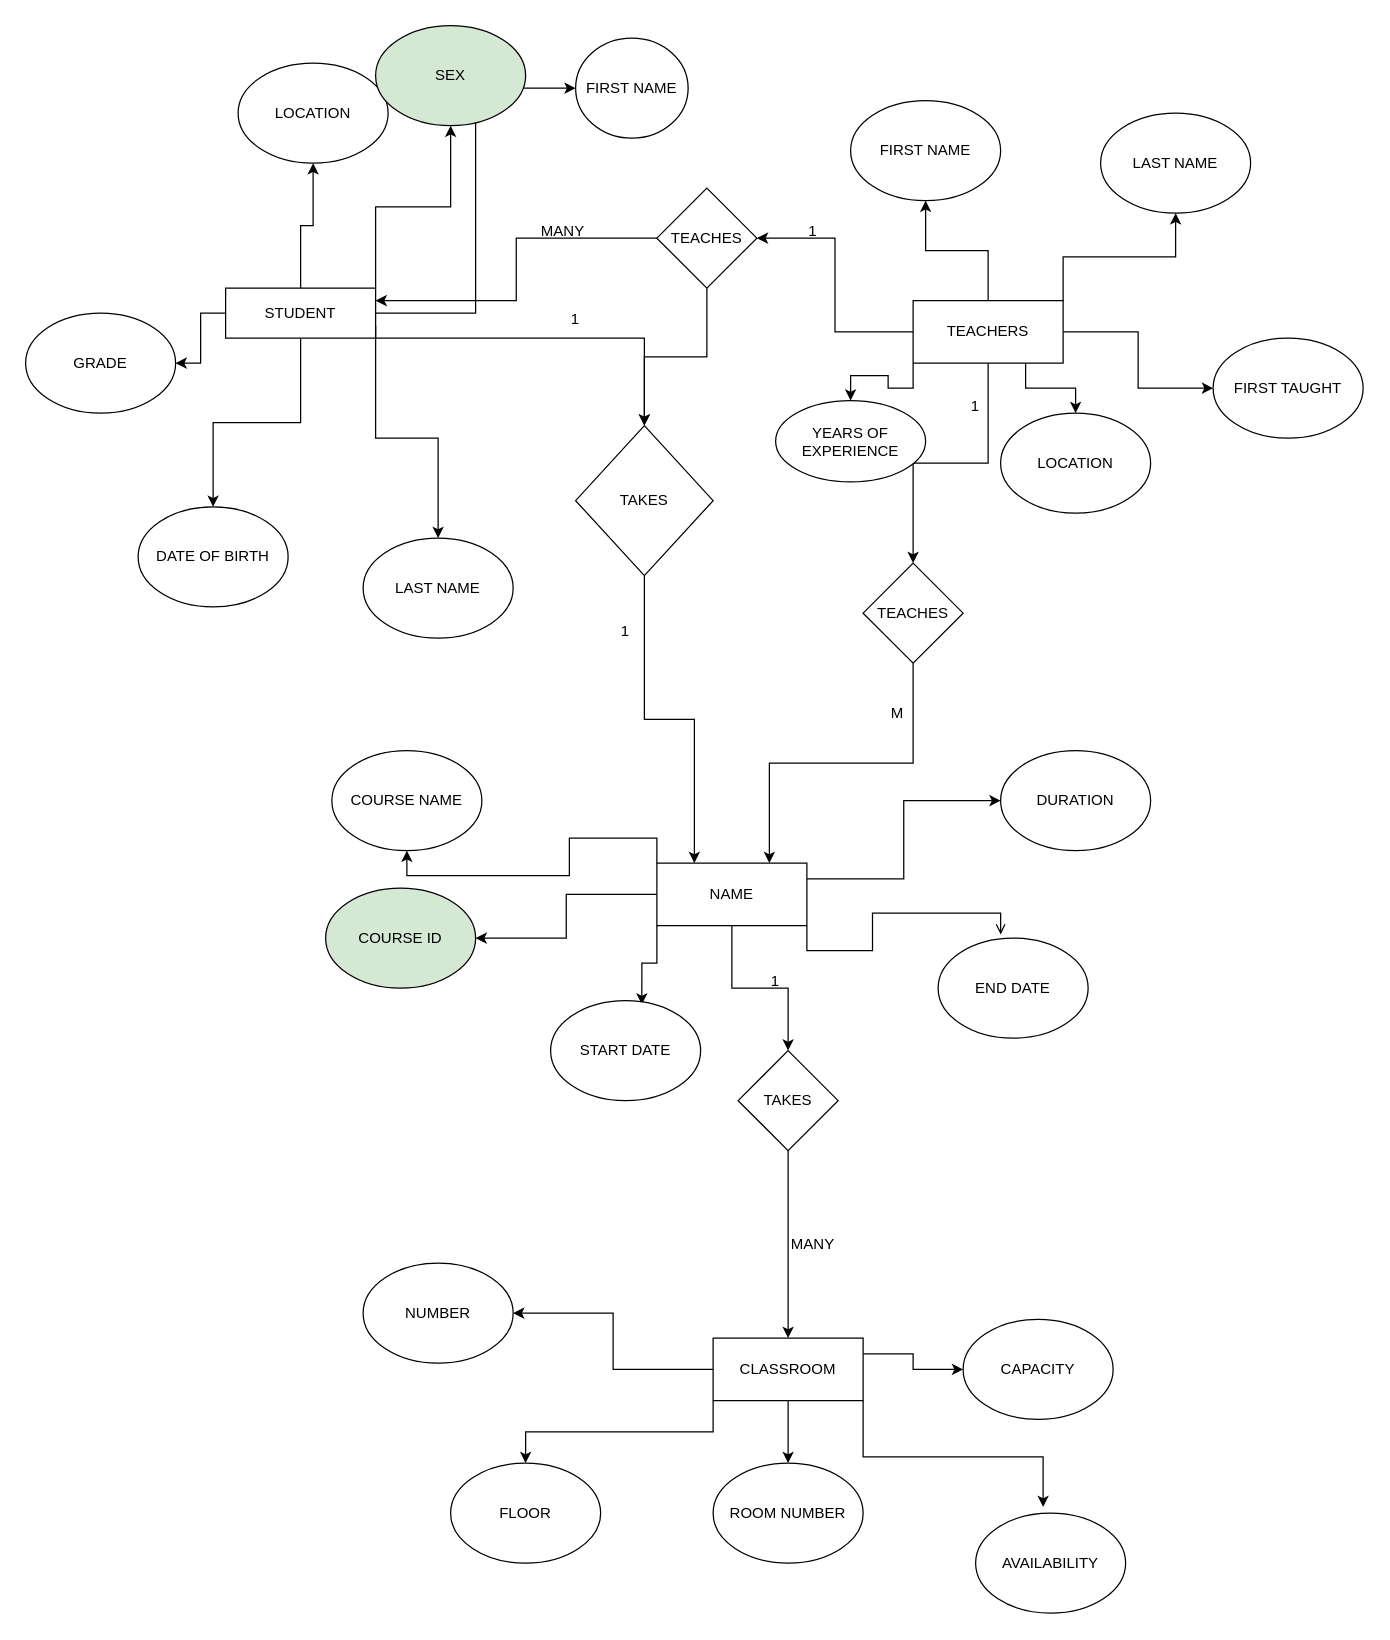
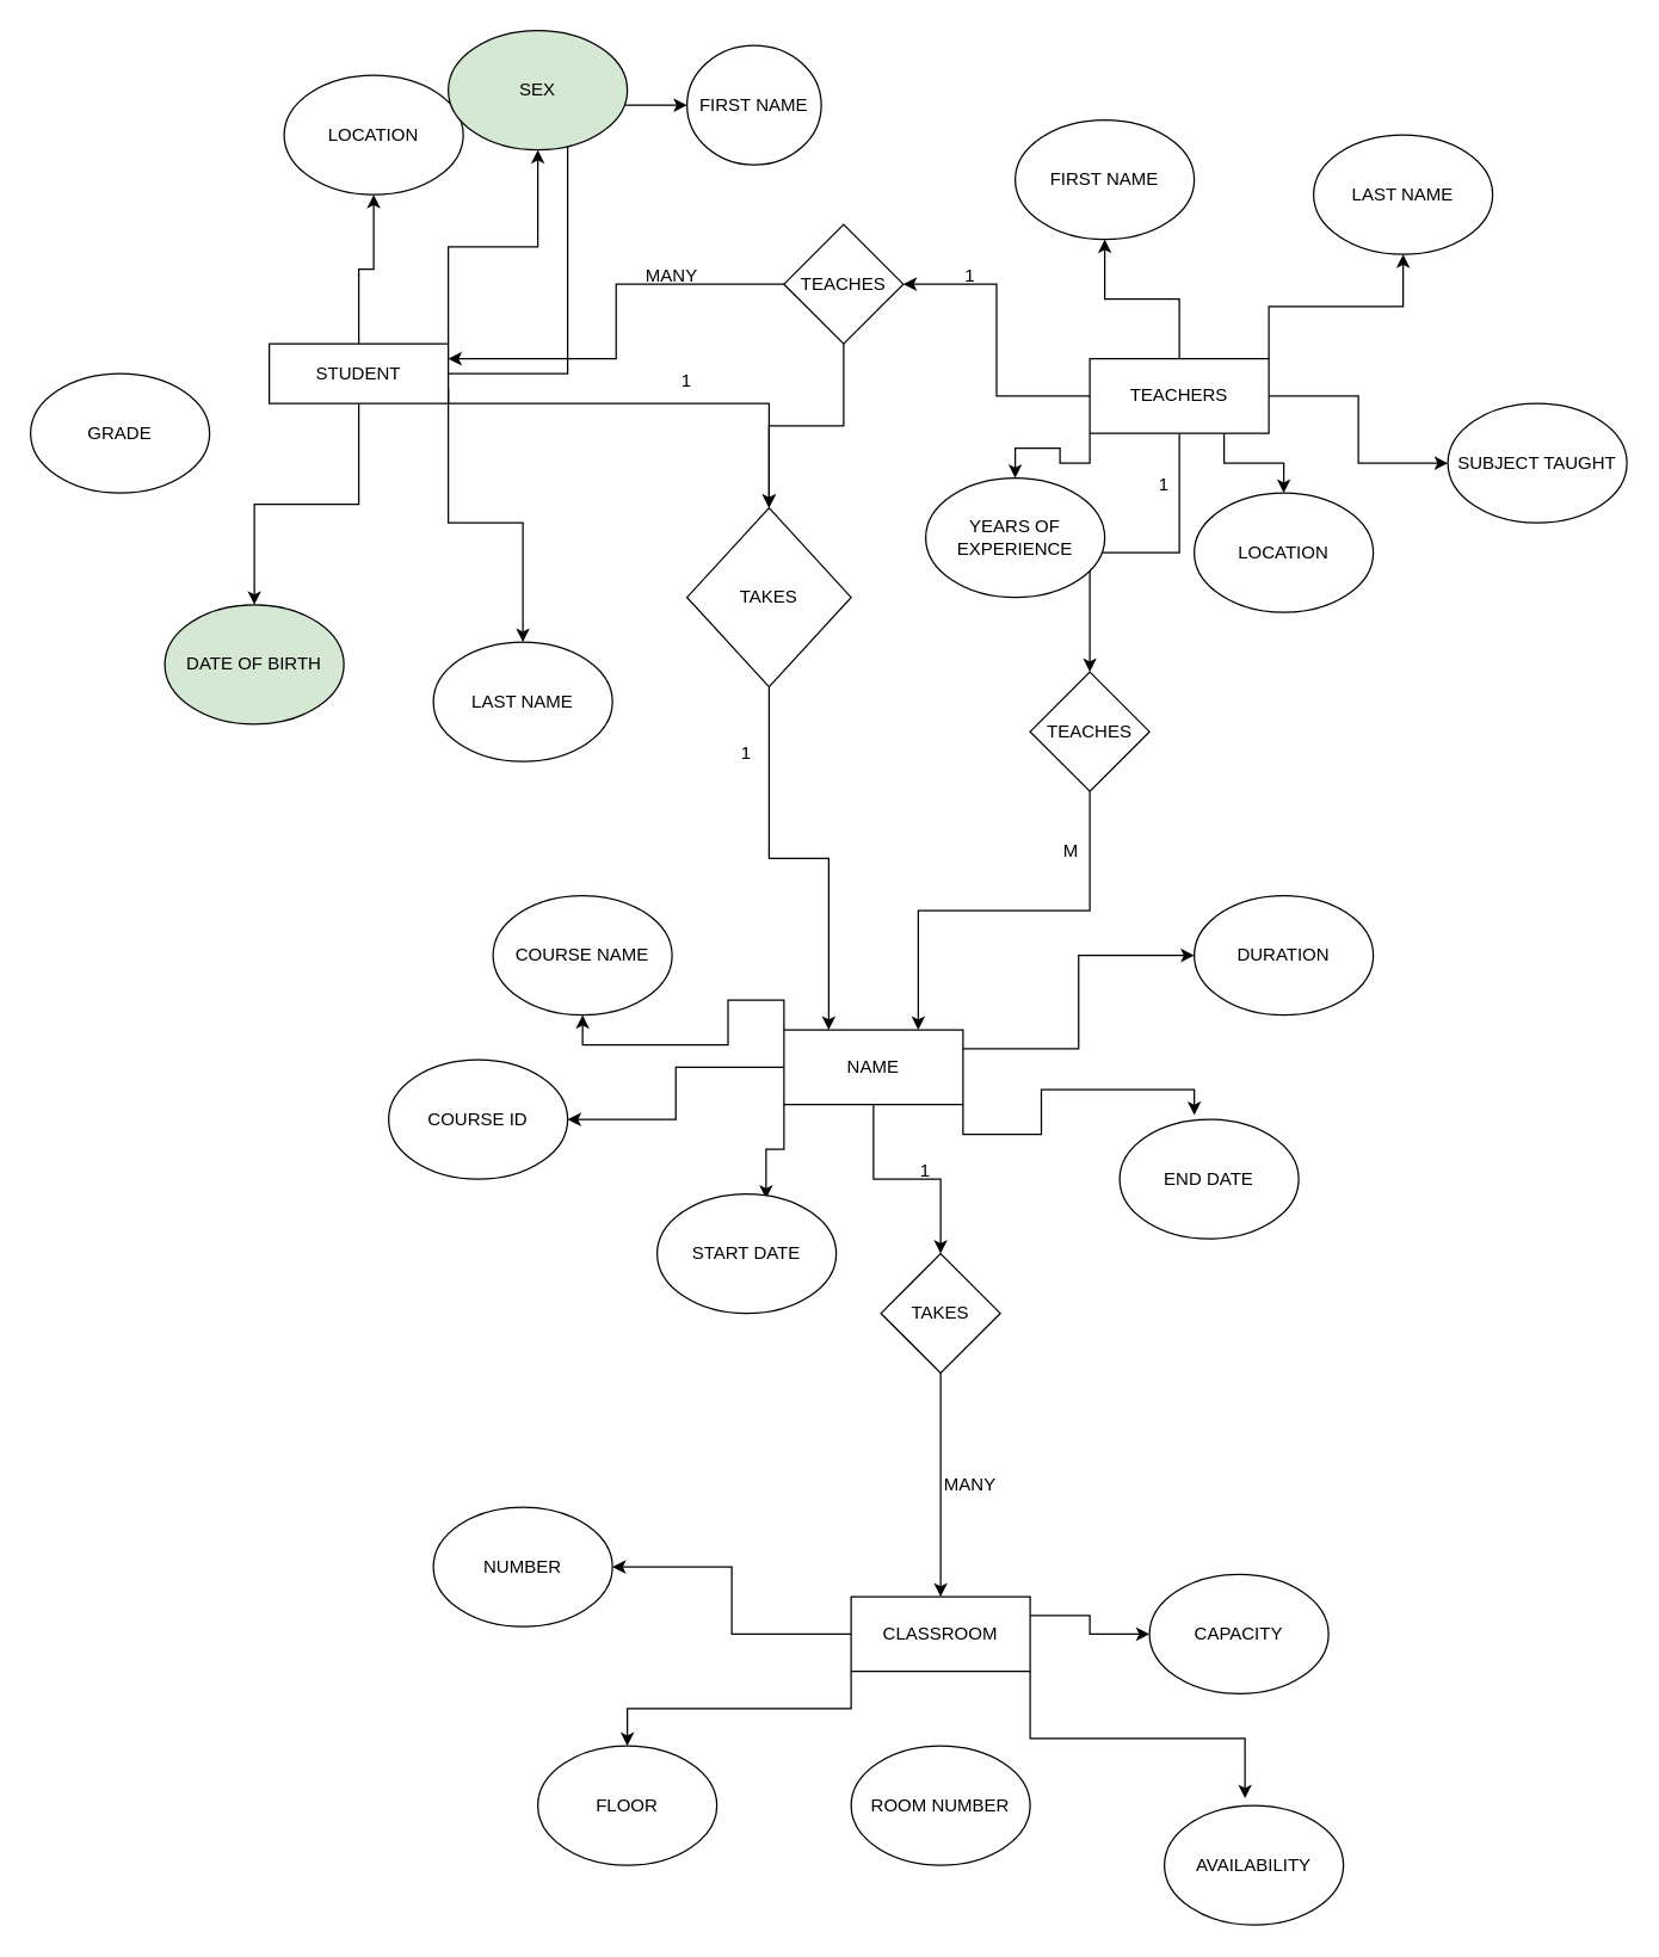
- <mxCell id="5" style="edgeStyle=orthogonalEdgeStyle;rounded=0;orthogonalLoop=1;jettySize=auto;html=1;" edge="1" parent="1" source="10" target="34"><mxGeometry relative="1" as="geometry" /></mxCell>
- <mxCell id="39" value="FIRST TAUGHT" style="ellipse;whiteSpace=wrap;html=1;" vertex="1" parent="1"><mxGeometry x="970" y="270" width="120" height="80" as="geometry" /></mxCell>
+ <mxCell id="39" value="SUBJECT TAUGHT" style="ellipse;whiteSpace=wrap;html=1;" vertex="1" parent="1"><mxGeometry x="970" y="270" width="120" height="80" as="geometry" /></mxCell>
- <mxCell id="51" value="YEARS OF EXPERIENCE" style="ellipse;whiteSpace=wrap;html=1;" vertex="1" parent="1"><mxGeometry x="620" y="320" width="120" height="65" as="geometry" /></mxCell>
+ <mxCell id="51" value="YEARS OF EXPERIENCE" style="ellipse;whiteSpace=wrap;html=1;" vertex="1" parent="1"><mxGeometry x="620" y="320" width="120" height="80" as="geometry" /></mxCell>
- <mxCell id="31" value="DATE OF BIRTH" style="ellipse;whiteSpace=wrap;html=1;" vertex="1" parent="1"><mxGeometry x="110" y="405" width="120" height="80" as="geometry" /></mxCell>
+ <mxCell id="31" value="DATE OF BIRTH" style="ellipse;whiteSpace=wrap;html=1;fillColor=#d5e8d4;" vertex="1" parent="1"><mxGeometry x="110" y="405" width="120" height="80" as="geometry" /></mxCell>
- <mxCell id="44" value="COURSE NAME" style="ellipse;whiteSpace=wrap;html=1;" vertex="1" parent="1"><mxGeometry x="265" y="600" width="120" height="80" as="geometry" /></mxCell>
+ <mxCell id="44" value="COURSE NAME" style="ellipse;whiteSpace=wrap;html=1;" vertex="1" parent="1"><mxGeometry x="330" y="600" width="120" height="80" as="geometry" /></mxCell>
- <mxCell id="19" style="edgeStyle=orthogonalEdgeStyle;rounded=0;orthogonalLoop=1;jettySize=auto;html=1;exitX=1;exitY=1;exitDx=0;exitDy=0;entryX=0.417;entryY=-0.037;entryDx=0;entryDy=0;entryPerimeter=0;endArrow=open;" edge="1" parent="1" source="24" target="41"><mxGeometry relative="1" as="geometry"><mxPoint x="720" y="760" as="targetPoint" /></mxGeometry></mxCell>
+ <mxCell id="19" style="edgeStyle=orthogonalEdgeStyle;rounded=0;orthogonalLoop=1;jettySize=auto;html=1;exitX=1;exitY=1;exitDx=0;exitDy=0;entryX=0.417;entryY=-0.037;entryDx=0;entryDy=0;entryPerimeter=0;" edge="1" parent="1" source="24" target="41"><mxGeometry relative="1" as="geometry"><mxPoint x="720" y="760" as="targetPoint" /></mxGeometry></mxCell>
- <mxCell id="43" value="COURSE ID" style="ellipse;whiteSpace=wrap;html=1;fillColor=#d5e8d4;" vertex="1" parent="1"><mxGeometry x="260" y="710" width="120" height="80" as="geometry" /></mxCell>
+ <mxCell id="43" value="COURSE ID" style="ellipse;whiteSpace=wrap;html=1;" vertex="1" parent="1"><mxGeometry x="260" y="710" width="120" height="80" as="geometry" /></mxCell>
- <mxCell id="26" style="edgeStyle=orthogonalEdgeStyle;rounded=0;orthogonalLoop=1;jettySize=auto;html=1;exitX=0.5;exitY=1;exitDx=0;exitDy=0;entryX=0.5;entryY=0;entryDx=0;entryDy=0;" edge="1" parent="1" source="30" target="46"><mxGeometry relative="1" as="geometry"><mxPoint x="630" y="1170" as="targetPoint" /></mxGeometry></mxCell>
